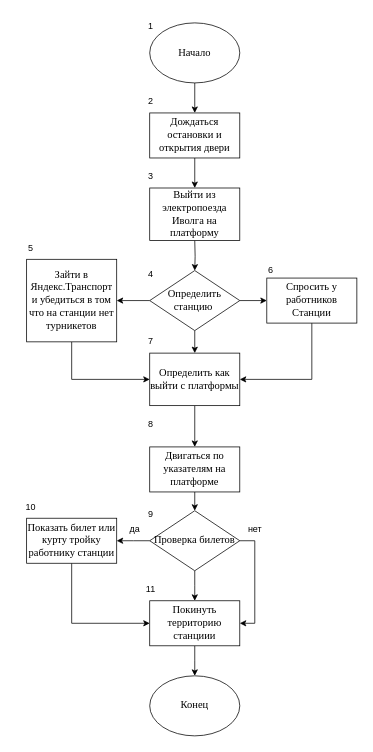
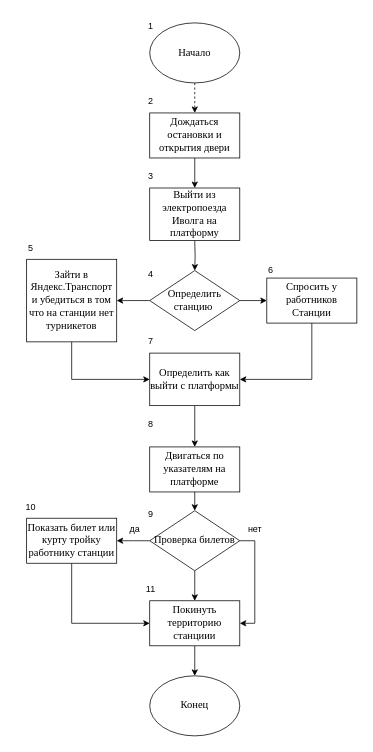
- <mxCell id="2" style="edgeStyle=orthogonalEdgeStyle;rounded=0;orthogonalLoop=1;jettySize=auto;html=1;exitX=0.5;exitY=1;exitDx=0;exitDy=0;entryX=0.5;entryY=0;entryDx=0;entryDy=0;" edge="1" parent="1" source="3" target="5"><mxGeometry relative="1" as="geometry" /></mxCell>
+ <mxCell id="2" style="edgeStyle=orthogonalEdgeStyle;rounded=0;orthogonalLoop=1;jettySize=auto;html=1;exitX=0.5;exitY=1;exitDx=0;exitDy=0;entryX=0.5;entryY=0;entryDx=0;entryDy=0;dashed=1;" edge="1" parent="1" source="3" target="5"><mxGeometry relative="1" as="geometry" /></mxCell>
- <mxCell id="13" style="edgeStyle=orthogonalEdgeStyle;rounded=0;orthogonalLoop=1;jettySize=auto;html=1;exitX=0.5;exitY=1;exitDx=0;exitDy=0;entryX=0.5;entryY=0;entryDx=0;entryDy=0;" edge="1" parent="1" source="16" target="10"><mxGeometry relative="1" as="geometry" /></mxCell>
